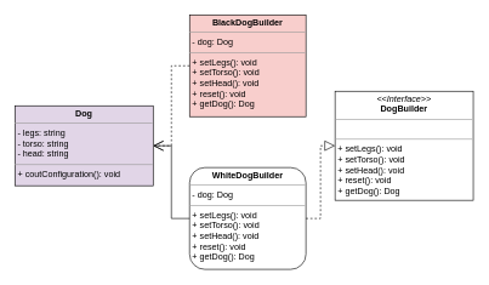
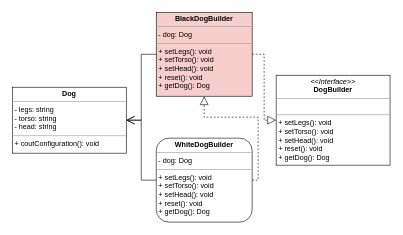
- <mxCell id="8" value="" style="endArrow=open;endFill=1;endSize=12;html=1;rounded=0;edgeStyle=orthogonalEdgeStyle;fontSize=12;exitX=0;exitY=0.5;exitDx=0;exitDy=0;entryX=1;entryY=0.5;entryDx=0;entryDy=0;dashed=1;" edge="1" parent="1" source="4" target="2"><mxGeometry width="160" relative="1" as="geometry"><mxPoint x="250" y="190" as="sourcePoint" /><mxPoint x="410" y="190" as="targetPoint" /></mxGeometry></mxCell>
+ <mxCell id="8" value="" style="endArrow=open;endFill=1;endSize=12;html=1;rounded=0;edgeStyle=orthogonalEdgeStyle;fontSize=12;exitX=0;exitY=0.5;exitDx=0;exitDy=0;entryX=1;entryY=0.5;entryDx=0;entryDy=0;" edge="1" parent="1" source="4" target="2"><mxGeometry width="160" relative="1" as="geometry"><mxPoint x="250" y="190" as="sourcePoint" /><mxPoint x="410" y="190" as="targetPoint" /></mxGeometry></mxCell>
+ <mxCell id="6" value="" style="endArrow=block;dashed=1;endFill=0;endSize=12;html=1;rounded=0;edgeStyle=orthogonalEdgeStyle;exitX=1;exitY=0.5;exitDx=0;exitDy=0;fontSize=12;entryX=0;entryY=0.5;entryDx=0;entryDy=0;" edge="1" parent="1" source="4" target="3"><mxGeometry width="160" relative="1" as="geometry"><mxPoint x="405.03" y="190" as="sourcePoint" /><mxPoint x="250" y="190" as="targetPoint" /></mxGeometry></mxCell>
- <mxCell id="2" value="&lt;p style=&quot;margin:0px;margin-top:4px;text-align:center;&quot;&gt;&lt;b&gt;Dog&lt;/b&gt;&lt;/p&gt;&lt;hr size=&quot;1&quot;&gt;&lt;p style=&quot;margin:0px;margin-left:4px;&quot;&gt;- legs: string&lt;/p&gt;&lt;p style=&quot;margin:0px;margin-left:4px;&quot;&gt;- torso: string&lt;/p&gt;&lt;p style=&quot;margin:0px;margin-left:4px;&quot;&gt;- head: string&lt;/p&gt;&lt;hr size=&quot;1&quot;&gt;&lt;p style=&quot;margin:0px;margin-left:4px;&quot;&gt;+ coutConfiguration(): void&lt;/p&gt;" style="verticalAlign=top;align=left;overflow=fill;fontSize=12;fontFamily=Helvetica;html=1;whiteSpace=wrap;fillColor=#e1d5e7;" vertex="1" parent="1"><mxGeometry x="20" y="145" width="190" height="110" as="geometry" /></mxCell>
+ <mxCell id="2" value="&lt;p style=&quot;margin:0px;margin-top:4px;text-align:center;&quot;&gt;&lt;b&gt;Dog&lt;/b&gt;&lt;/p&gt;&lt;hr size=&quot;1&quot;&gt;&lt;p style=&quot;margin:0px;margin-left:4px;&quot;&gt;- legs: string&lt;/p&gt;&lt;p style=&quot;margin:0px;margin-left:4px;&quot;&gt;- torso: string&lt;/p&gt;&lt;p style=&quot;margin:0px;margin-left:4px;&quot;&gt;- head: string&lt;/p&gt;&lt;hr size=&quot;1&quot;&gt;&lt;p style=&quot;margin:0px;margin-left:4px;&quot;&gt;+ coutConfiguration(): void&lt;/p&gt;" style="verticalAlign=top;align=left;overflow=fill;fontSize=12;fontFamily=Helvetica;html=1;whiteSpace=wrap;" vertex="1" parent="1"><mxGeometry x="20" y="145" width="190" height="110" as="geometry" /></mxCell>
- <mxCell id="7" value="" style="endArrow=block;dashed=1;endFill=0;endSize=12;html=1;rounded=0;edgeStyle=orthogonalEdgeStyle;exitX=1;exitY=0.5;exitDx=0;exitDy=0;fontSize=12;entryX=0;entryY=0.5;entryDx=0;entryDy=0;" edge="1" parent="1" source="5" target="3"><mxGeometry width="160" relative="1" as="geometry"><mxPoint x="430" y="100" as="sourcePoint" /><mxPoint x="460" y="330" as="targetPoint" /></mxGeometry></mxCell>
+ <mxCell id="7" value="" style="endArrow=block;dashed=1;endFill=0;endSize=12;html=1;rounded=0;edgeStyle=orthogonalEdgeStyle;exitX=1;exitY=0.5;exitDx=0;exitDy=0;fontSize=12;" edge="1" parent="1" source="5" target="4"><mxGeometry width="160" relative="1" as="geometry"><mxPoint x="430" y="100" as="sourcePoint" /><mxPoint x="460" y="330" as="targetPoint" /></mxGeometry></mxCell>
